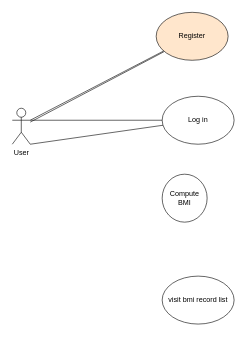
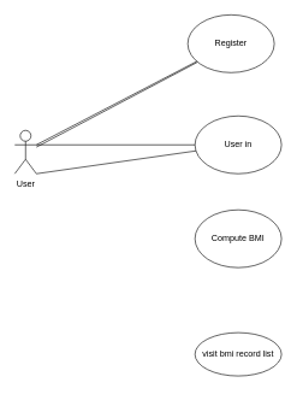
- <mxCell id="3" value="Register" style="ellipse;whiteSpace=wrap;html=1;fillColor=#ffe6cc;" vertex="1" parent="1"><mxGeometry x="260" y="20" width="120" height="80" as="geometry" /></mxCell>
+ <mxCell id="3" value="Register" style="ellipse;whiteSpace=wrap;html=1;" vertex="1" parent="1"><mxGeometry x="260" y="20" width="120" height="80" as="geometry" /></mxCell>
- <mxCell id="4" value="Log in" style="ellipse;whiteSpace=wrap;html=1;" vertex="1" parent="1"><mxGeometry x="270" y="160" width="120" height="80" as="geometry" /></mxCell>
+ <mxCell id="4" value="User in" style="ellipse;whiteSpace=wrap;html=1;" vertex="1" parent="1"><mxGeometry x="270" y="160" width="120" height="80" as="geometry" /></mxCell>
- <mxCell id="5" value="Compute BMI" style="ellipse;whiteSpace=wrap;html=1;" vertex="1" parent="1"><mxGeometry x="270" y="290" width="75" height="80" as="geometry" /></mxCell>
+ <mxCell id="5" value="Compute BMI" style="ellipse;whiteSpace=wrap;html=1;" vertex="1" parent="1"><mxGeometry x="270" y="290" width="120" height="80" as="geometry" /></mxCell>
- <mxCell id="6" value="visit bmi record list" style="ellipse;whiteSpace=wrap;html=1;" vertex="1" parent="1"><mxGeometry x="270" y="460" width="120" height="80" as="geometry" /></mxCell>
+ <mxCell id="6" value="visit bmi record list" style="ellipse;whiteSpace=wrap;html=1;" vertex="1" parent="1"><mxGeometry x="270" y="460" width="120" height="60" as="geometry" /></mxCell>
